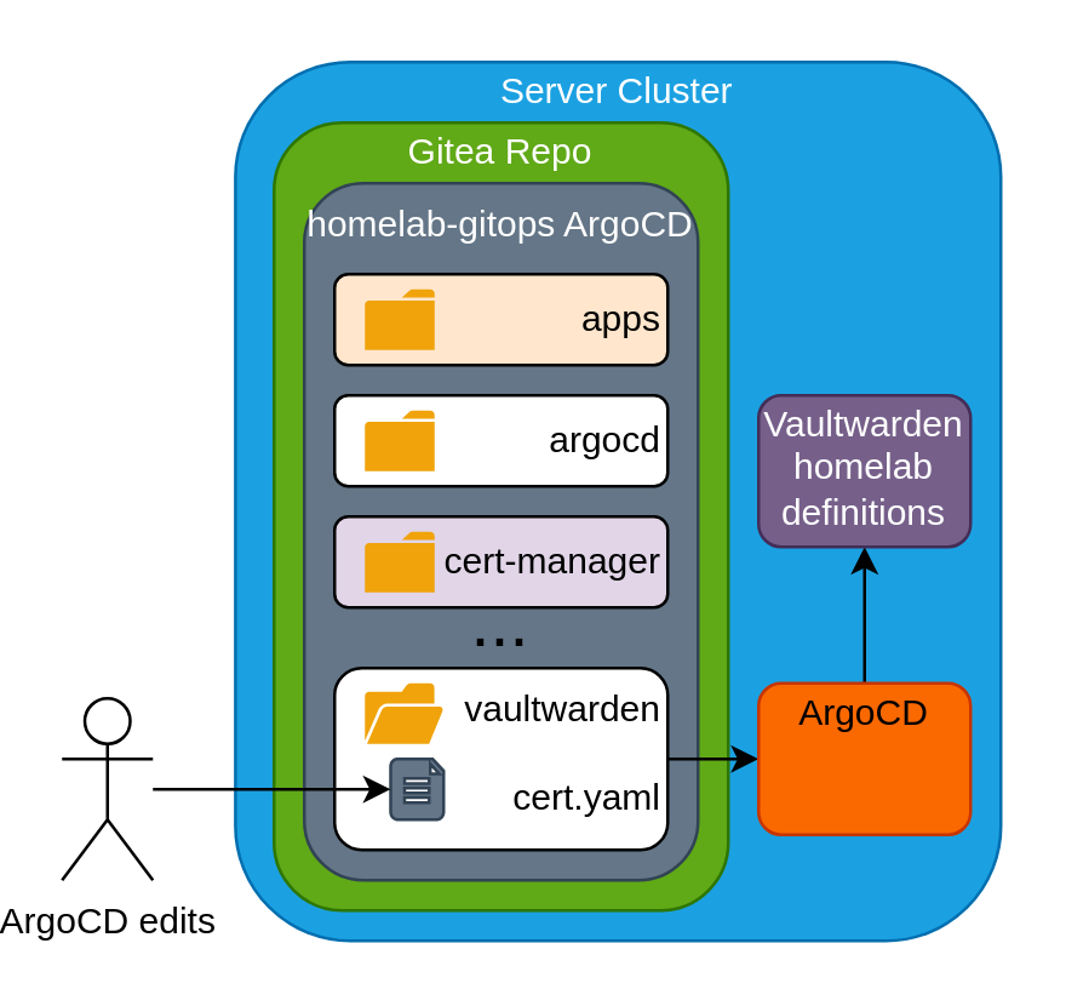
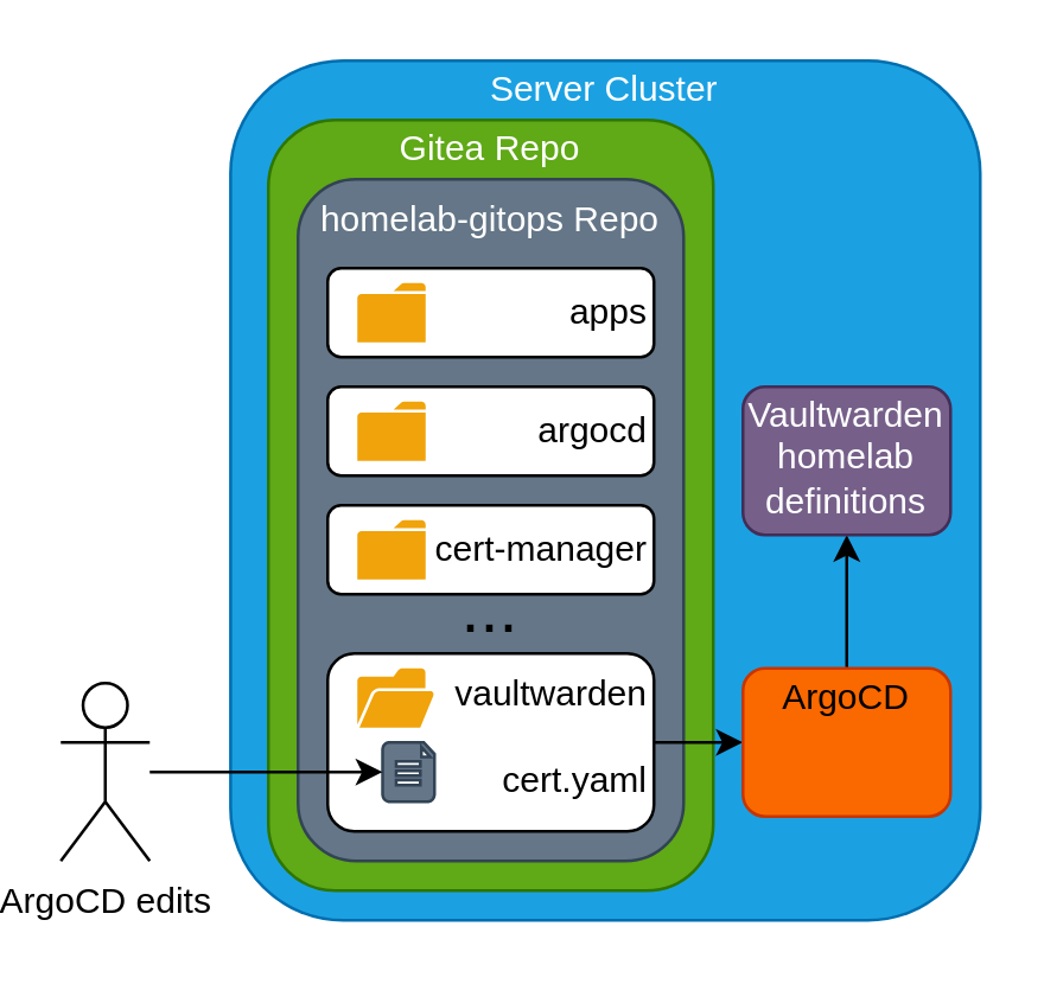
- <mxCell id="4" value="homelab-gitops ArgoCD" style="rounded=1;whiteSpace=wrap;html=1;fillColor=#647687;fontColor=#ffffff;strokeColor=#314354;verticalAlign=top;" vertex="1" parent="1"><mxGeometry x="100" y="60" width="130" height="230" as="geometry" /></mxCell>
+ <mxCell id="4" value="homelab-gitops Repo" style="rounded=1;whiteSpace=wrap;html=1;fillColor=#647687;fontColor=#ffffff;strokeColor=#314354;verticalAlign=top;" vertex="1" parent="1"><mxGeometry x="100" y="60" width="130" height="230" as="geometry" /></mxCell>
- <mxCell id="6" value="apps" style="rounded=1;whiteSpace=wrap;html=1;align=right;fillColor=#ffe6cc;" vertex="1" parent="5"><mxGeometry width="110" height="30" as="geometry" /></mxCell>
+ <mxCell id="6" value="apps" style="rounded=1;whiteSpace=wrap;html=1;align=right;" vertex="1" parent="5"><mxGeometry width="110" height="30" as="geometry" /></mxCell>
- <mxCell id="9" value="cert-manager" style="rounded=1;whiteSpace=wrap;html=1;align=right;fillColor=#e1d5e7;" vertex="1" parent="8"><mxGeometry width="110" height="30" as="geometry" /></mxCell>
+ <mxCell id="9" value="cert-manager" style="rounded=1;whiteSpace=wrap;html=1;align=right;" vertex="1" parent="8"><mxGeometry width="110" height="30" as="geometry" /></mxCell>
